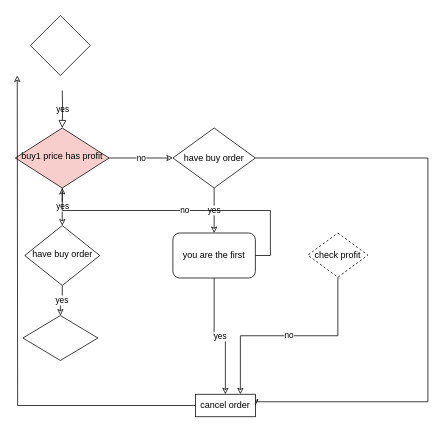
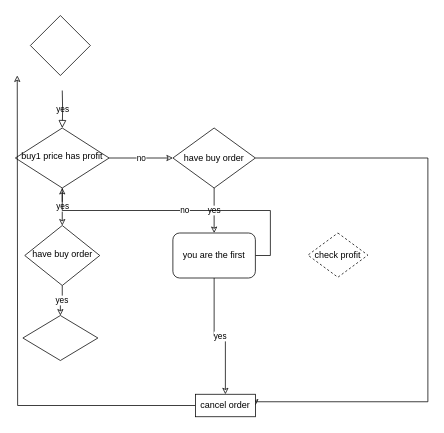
- <mxCell id="5" value="buy1 price has profit" style="rhombus;whiteSpace=wrap;html=1;shadow=0;fontFamily=Helvetica;fontSize=12;align=center;strokeWidth=1;spacing=6;spacingTop=-4;fillColor=#f8cecc;" parent="1" vertex="1"><mxGeometry x="20" y="170" width="125" height="80" as="geometry" /></mxCell>
+ <mxCell id="5" value="buy1 price has profit" style="rhombus;whiteSpace=wrap;html=1;shadow=0;fontFamily=Helvetica;fontSize=12;align=center;strokeWidth=1;spacing=6;spacingTop=-4;" parent="1" vertex="1"><mxGeometry x="20" y="170" width="125" height="80" as="geometry" /></mxCell>
- <mxCell id="14" value="no" style="edgeStyle=orthogonalEdgeStyle;rounded=0;orthogonalLoop=1;jettySize=auto;html=1;exitX=0.5;exitY=1;exitDx=0;exitDy=0;entryX=0.75;entryY=0;entryDx=0;entryDy=0;endFill=0;" parent="1" source="15" target="17" edge="1"><mxGeometry relative="1" as="geometry" /></mxCell>
